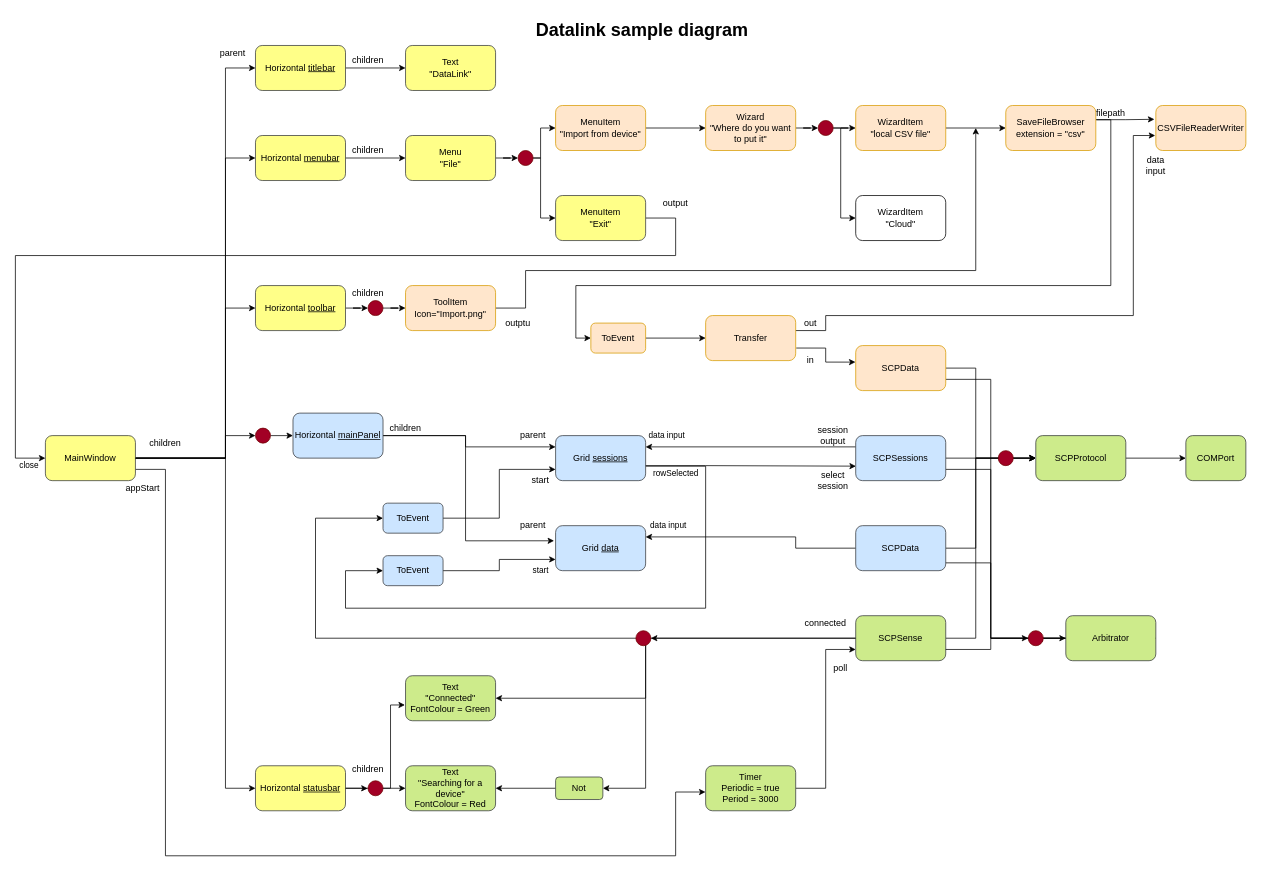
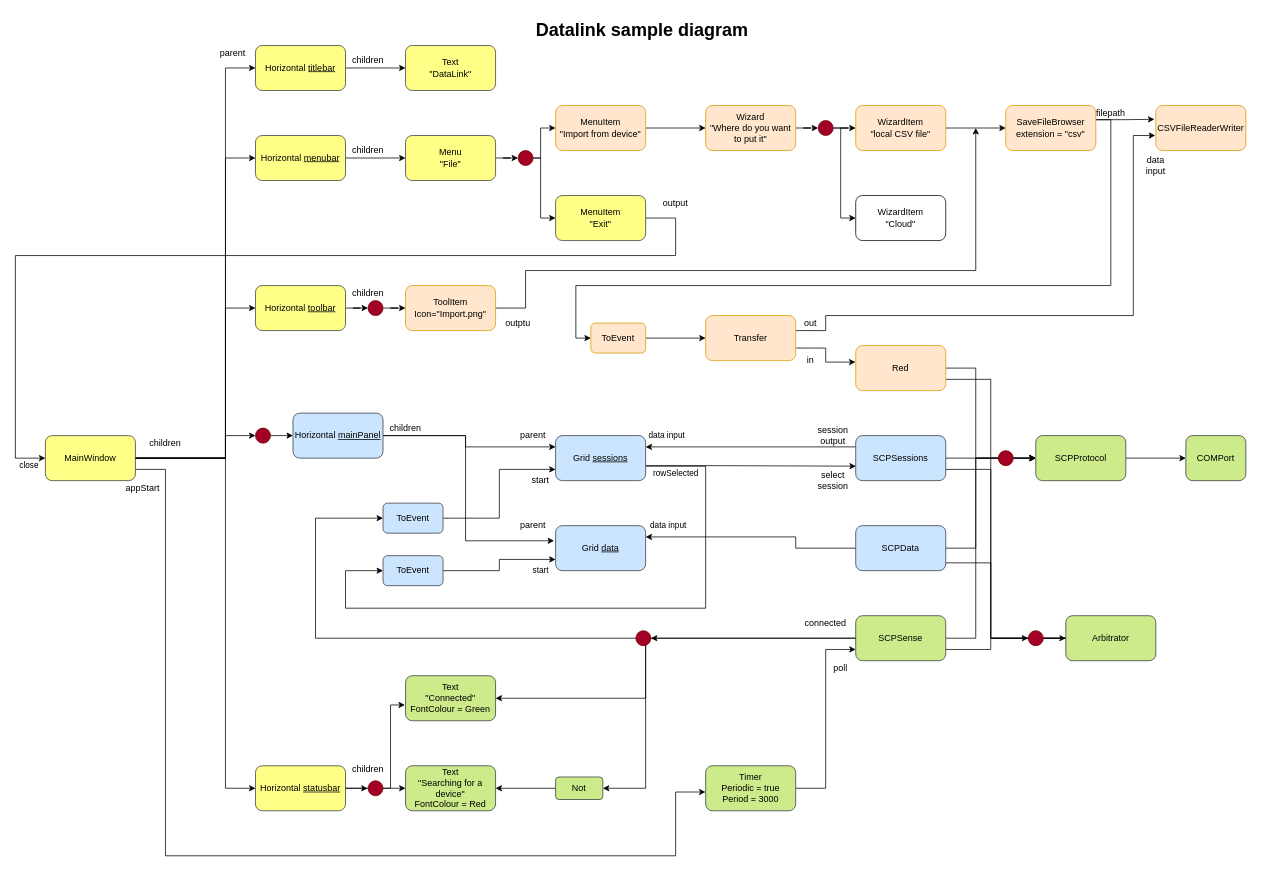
- <mxCell id="65" value="SCPData" style="rounded=1;whiteSpace=wrap;html=1;fillColor=#ffe6cc;strokeColor=#d79b00;" vertex="1" parent="1"><mxGeometry x="1140" y="460" width="120" height="60" as="geometry" /></mxCell>
+ <mxCell id="65" value="Red" style="rounded=1;whiteSpace=wrap;html=1;fillColor=#ffe6cc;strokeColor=#d79b00;" vertex="1" parent="1"><mxGeometry x="1140" y="460" width="120" height="60" as="geometry" /></mxCell>
